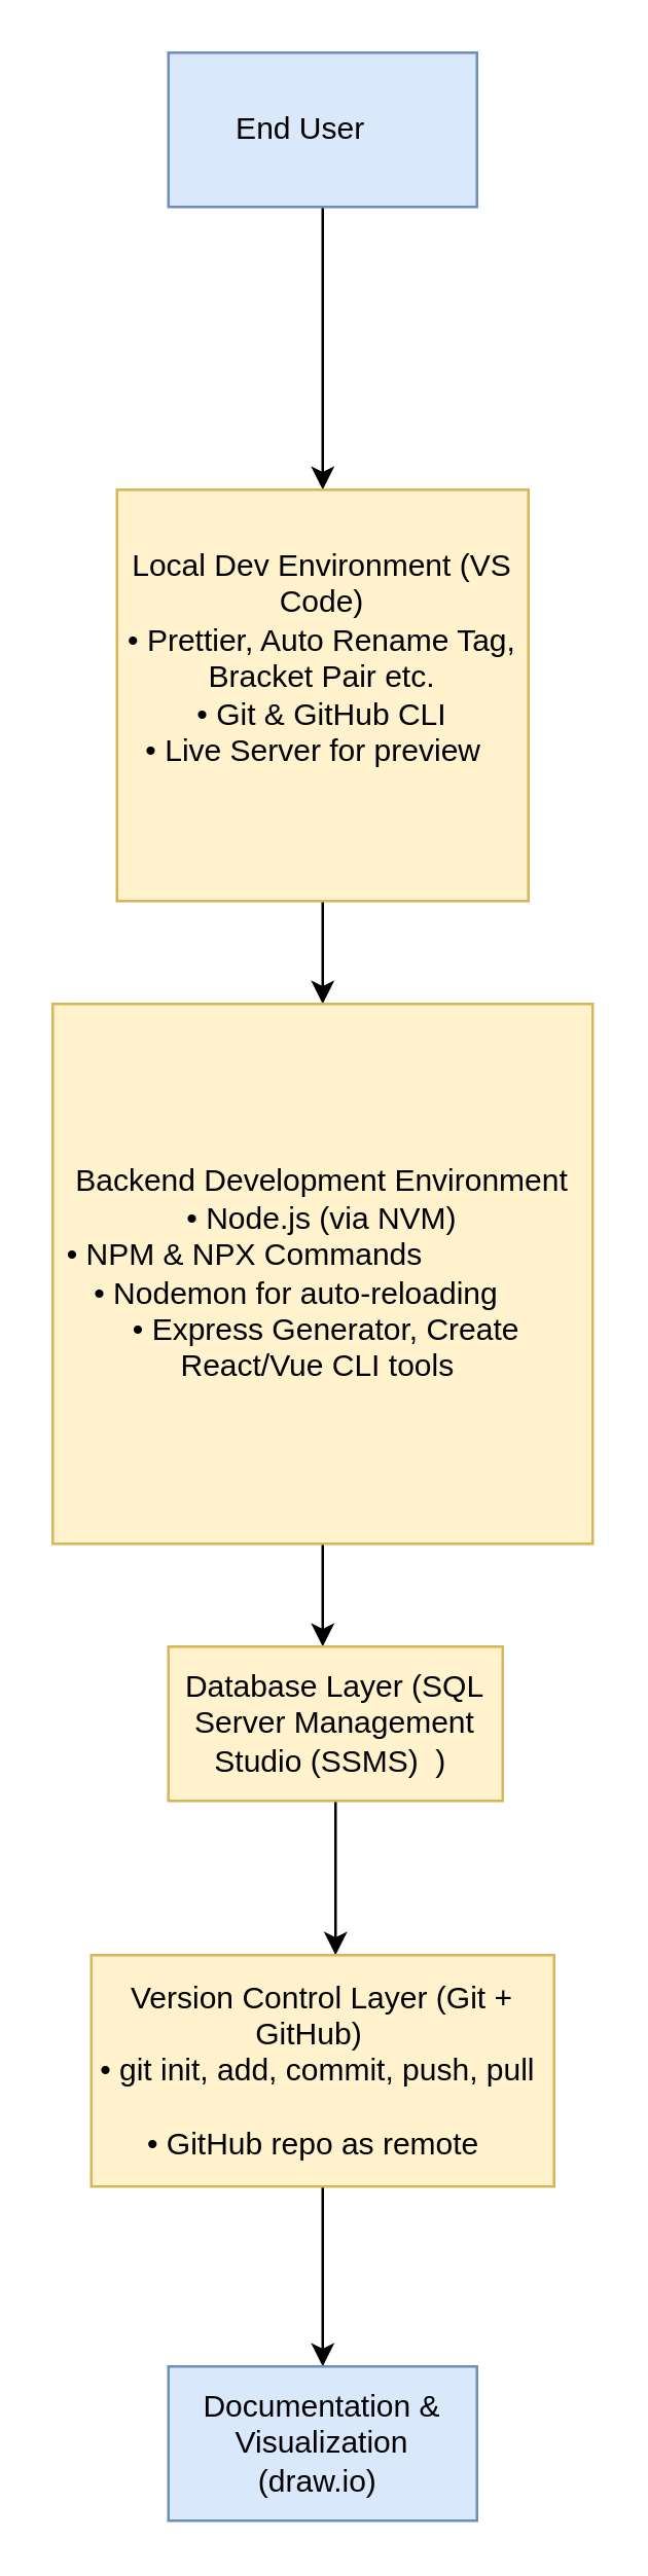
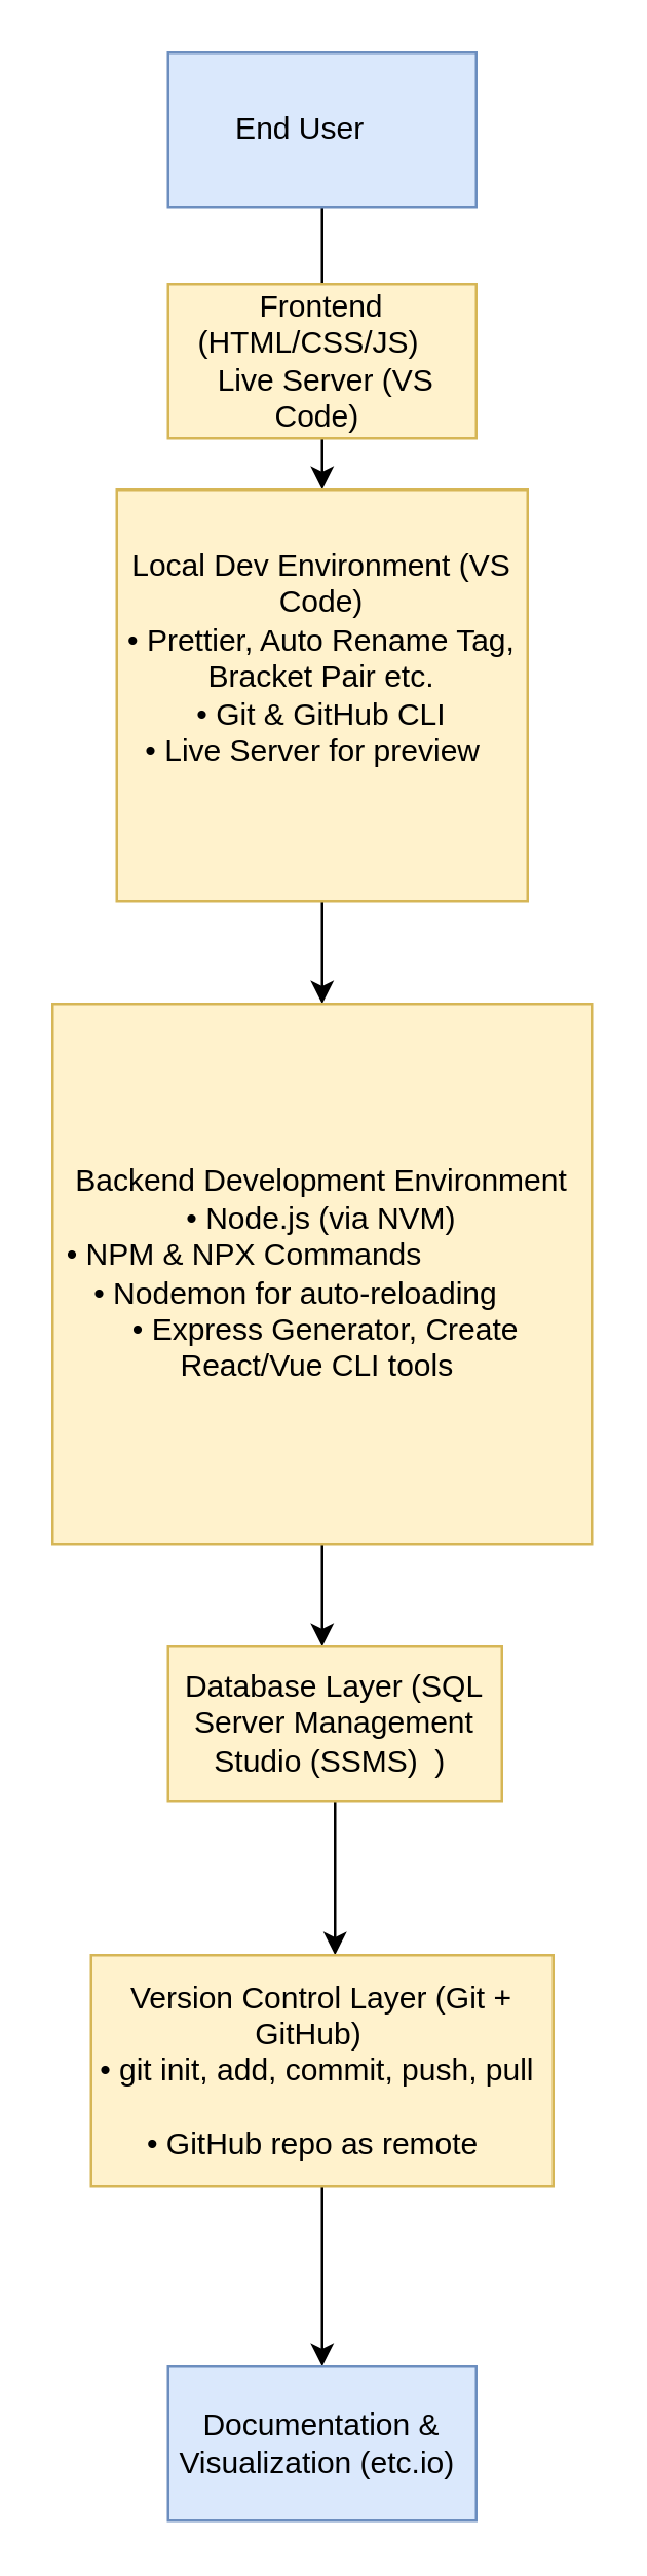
+ <mxCell id="4" value="&lt;div&gt;Frontend (HTML/CSS/JS)&amp;nbsp; &amp;nbsp; &amp;nbsp;&lt;span style=&quot;background-color: transparent; color: light-dark(rgb(0, 0, 0), rgb(255, 255, 255));&quot;&gt;Live Server (VS Code)&amp;nbsp;&lt;/span&gt;&lt;/div&gt;" style="rounded=0;whiteSpace=wrap;html=1;fillColor=#fff2cc;strokeColor=#d6b656;" vertex="1" parent="1"><mxGeometry x="65" y="110" width="120" height="60" as="geometry" /></mxCell>
- <mxCell id="13" value="Documentation &amp;amp; Visualization (draw.io)&amp;nbsp;" style="rounded=0;whiteSpace=wrap;html=1;fillColor=#dae8fc;strokeColor=#6c8ebf;" vertex="1" parent="1"><mxGeometry x="65" y="920" width="120" height="60" as="geometry" /></mxCell>
+ <mxCell id="13" value="Documentation &amp;amp; Visualization (etc.io)&amp;nbsp;" style="rounded=0;whiteSpace=wrap;html=1;fillColor=#dae8fc;strokeColor=#6c8ebf;" vertex="1" parent="1"><mxGeometry x="65" y="920" width="120" height="60" as="geometry" /></mxCell>
